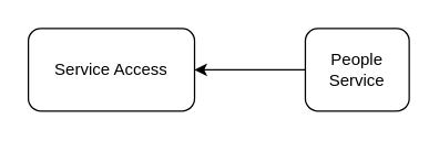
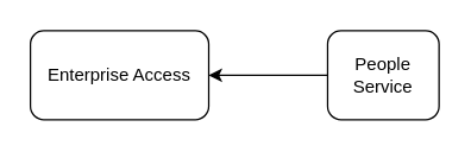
- <mxCell id="4" value="Service Access" style="whiteSpace=wrap;html=1;rounded=1;" parent="1" vertex="1"><mxGeometry x="20" y="20" width="120" height="60" as="geometry" /></mxCell>
+ <mxCell id="4" value="Enterprise Access" style="whiteSpace=wrap;html=1;rounded=1;" parent="1" vertex="1"><mxGeometry x="20" y="20" width="120" height="60" as="geometry" /></mxCell>
